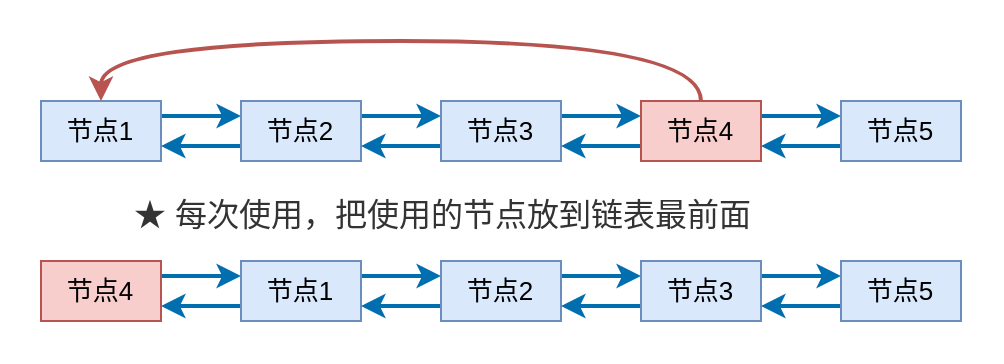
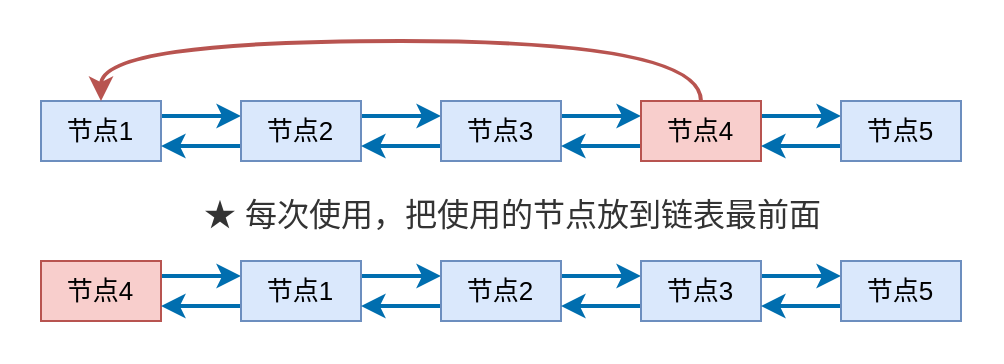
- <mxCell id="29" value="&lt;font style=&quot;font-size: 16px&quot; color=&quot;#333333&quot;&gt;★ 每次使用，把使用的节点放到链表最前面&lt;/font&gt;" style="text;html=1;resizable=0;points=[];autosize=1;align=left;verticalAlign=top;spacingTop=-4;" vertex="1" parent="1"><mxGeometry x="65" y="95" width="320" height="20" as="geometry" /></mxCell>
+ <mxCell id="29" value="&lt;font style=&quot;font-size: 16px&quot; color=&quot;#333333&quot;&gt;★ 每次使用，把使用的节点放到链表最前面&lt;/font&gt;" style="text;html=1;resizable=0;points=[];autosize=1;align=left;verticalAlign=top;spacingTop=-4;" vertex="1" parent="1"><mxGeometry x="100" y="95" width="320" height="20" as="geometry" /></mxCell>
